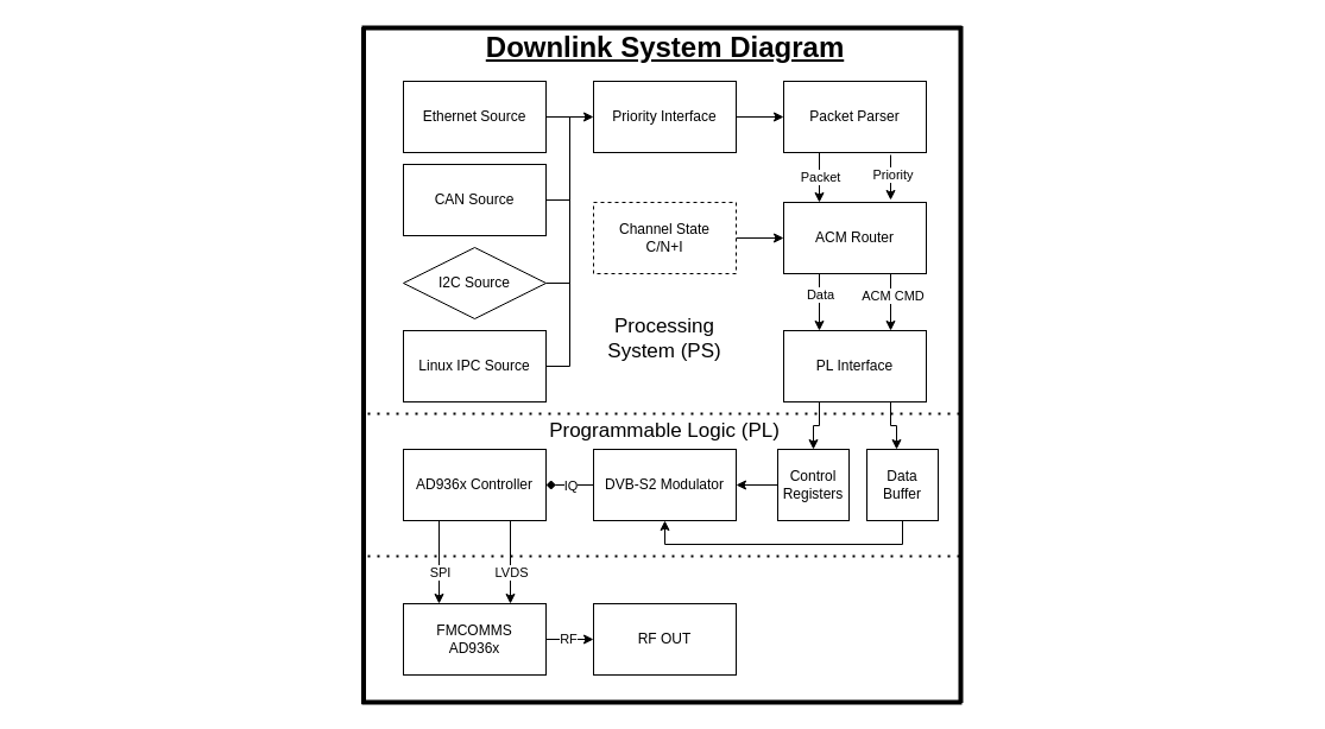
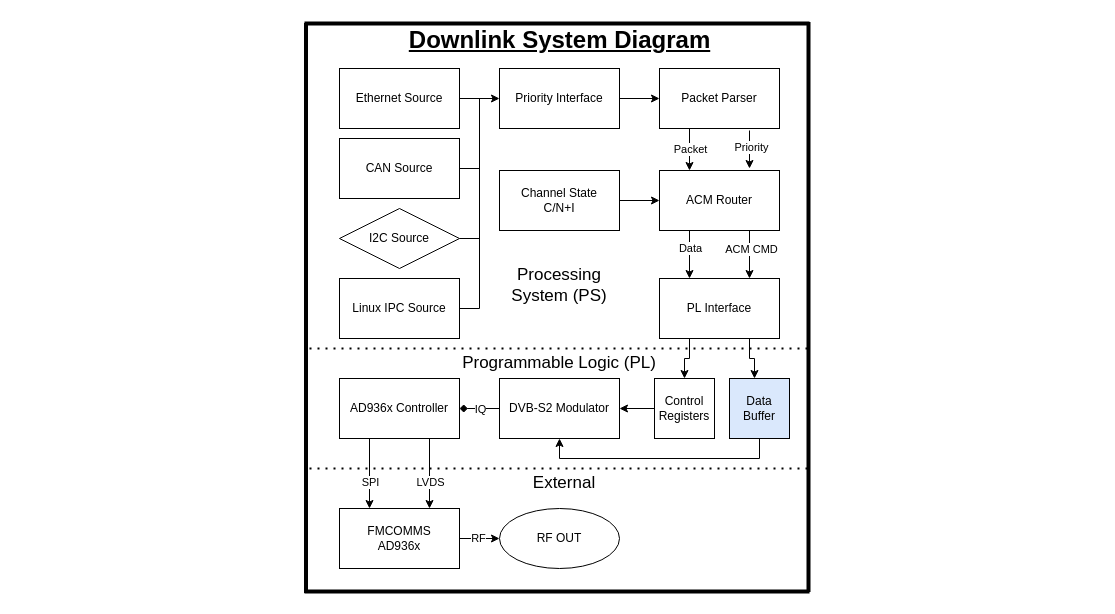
- <mxCell id="26" value="Channel State&lt;div&gt;C/N+I&lt;/div&gt;" style="rounded=0;whiteSpace=wrap;html=1;dashed=1;" parent="1" vertex="1"><mxGeometry x="499" y="170" width="120" height="60" as="geometry" /></mxCell>
+ <mxCell id="26" value="Channel State&lt;div&gt;C/N+I&lt;/div&gt;" style="rounded=0;whiteSpace=wrap;html=1;" parent="1" vertex="1"><mxGeometry x="499" y="170" width="120" height="60" as="geometry" /></mxCell>
- <mxCell id="33" value="Data&lt;div&gt;Buffer&lt;/div&gt;" style="rounded=0;whiteSpace=wrap;html=1;" parent="1" vertex="1"><mxGeometry x="729" y="378" width="60" height="60" as="geometry" /></mxCell>
+ <mxCell id="33" value="Data&lt;div&gt;Buffer&lt;/div&gt;" style="rounded=0;whiteSpace=wrap;html=1;fillColor=#dae8fc;" parent="1" vertex="1"><mxGeometry x="729" y="378" width="60" height="60" as="geometry" /></mxCell>
+ <mxCell id="46" value="&lt;font style=&quot;font-size: 17px;&quot;&gt;External&lt;/font&gt;" style="text;html=1;align=center;verticalAlign=middle;whiteSpace=wrap;rounded=0;" parent="1" vertex="1"><mxGeometry x="459" y="468" width="210" height="30" as="geometry" /></mxCell>
- <mxCell id="45" value="RF OUT" style="rounded=0;whiteSpace=wrap;html=1;" parent="1" vertex="1"><mxGeometry x="499" y="508" width="120" height="60" as="geometry" /></mxCell>
+ <mxCell id="45" value="RF OUT" style="ellipse;whiteSpace=wrap;html=1;" parent="1" vertex="1"><mxGeometry x="499" y="508" width="120" height="60" as="geometry" /></mxCell>
